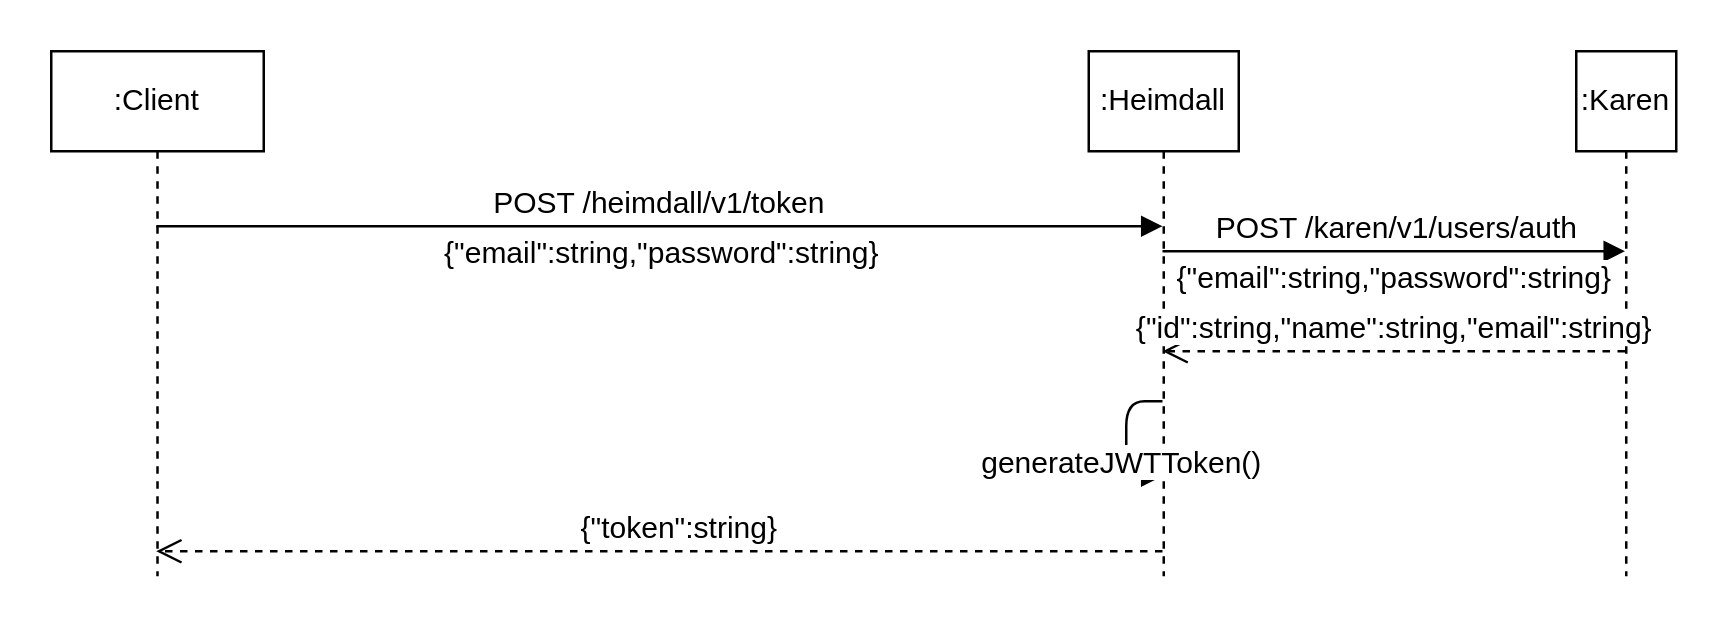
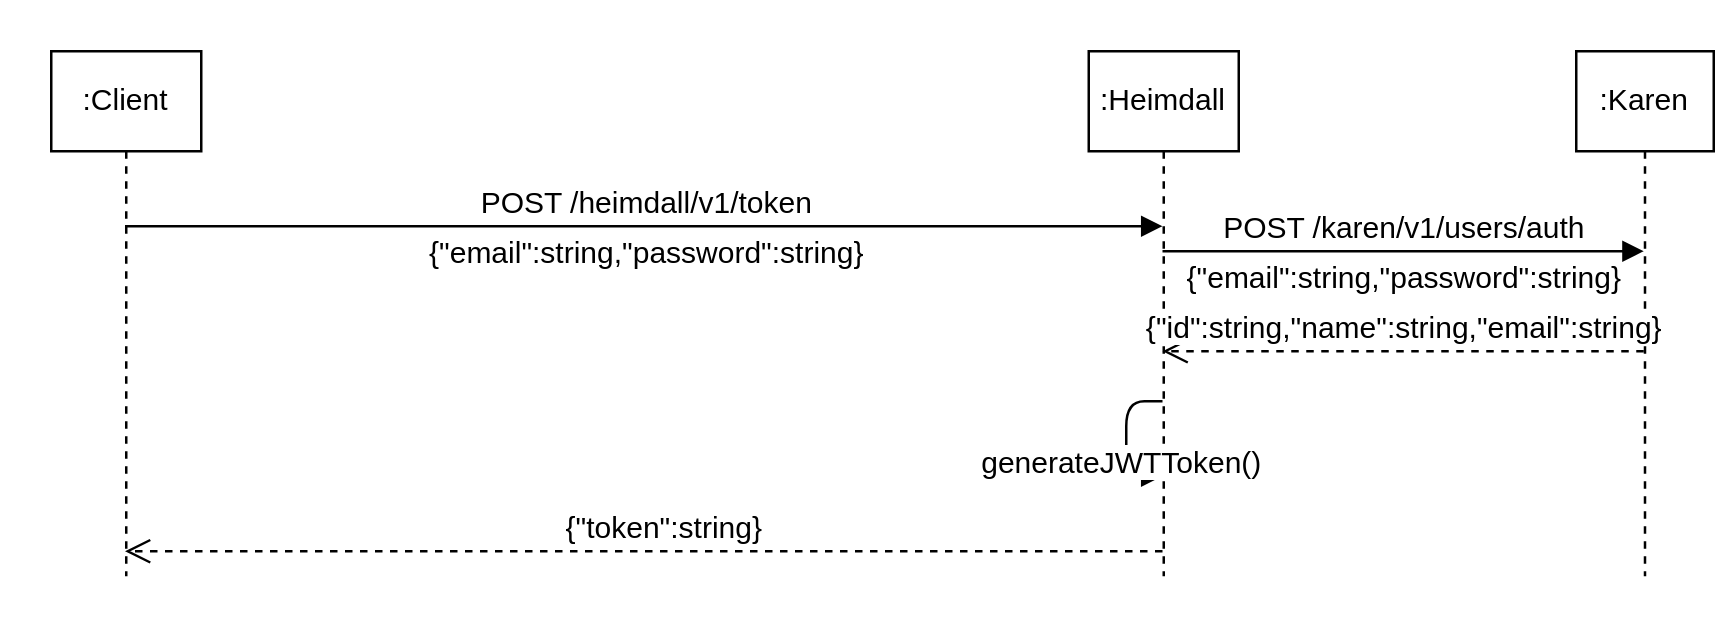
- <mxCell id="2" value=":Client" style="shape=umlLifeline;perimeter=lifelinePerimeter;whiteSpace=wrap;html=1;container=1;collapsible=0;recursiveResize=0;outlineConnect=0;fontSize=12;" parent="1" vertex="1"><mxGeometry x="20" y="20" width="85" height="210" as="geometry" /></mxCell>
+ <mxCell id="2" value=":Client" style="shape=umlLifeline;perimeter=lifelinePerimeter;whiteSpace=wrap;html=1;container=1;collapsible=0;recursiveResize=0;outlineConnect=0;fontSize=12;" parent="1" vertex="1"><mxGeometry x="20" y="20" width="60" height="210" as="geometry" /></mxCell>
- <mxCell id="6" value=":Karen" style="shape=umlLifeline;perimeter=lifelinePerimeter;whiteSpace=wrap;html=1;container=1;collapsible=0;recursiveResize=0;outlineConnect=0;fontSize=12;" parent="1" vertex="1"><mxGeometry x="630" y="20" width="40" height="210" as="geometry" /></mxCell>
+ <mxCell id="6" value=":Karen" style="shape=umlLifeline;perimeter=lifelinePerimeter;whiteSpace=wrap;html=1;container=1;collapsible=0;recursiveResize=0;outlineConnect=0;fontSize=12;" parent="1" vertex="1"><mxGeometry x="630" y="20" width="55" height="210" as="geometry" /></mxCell>
